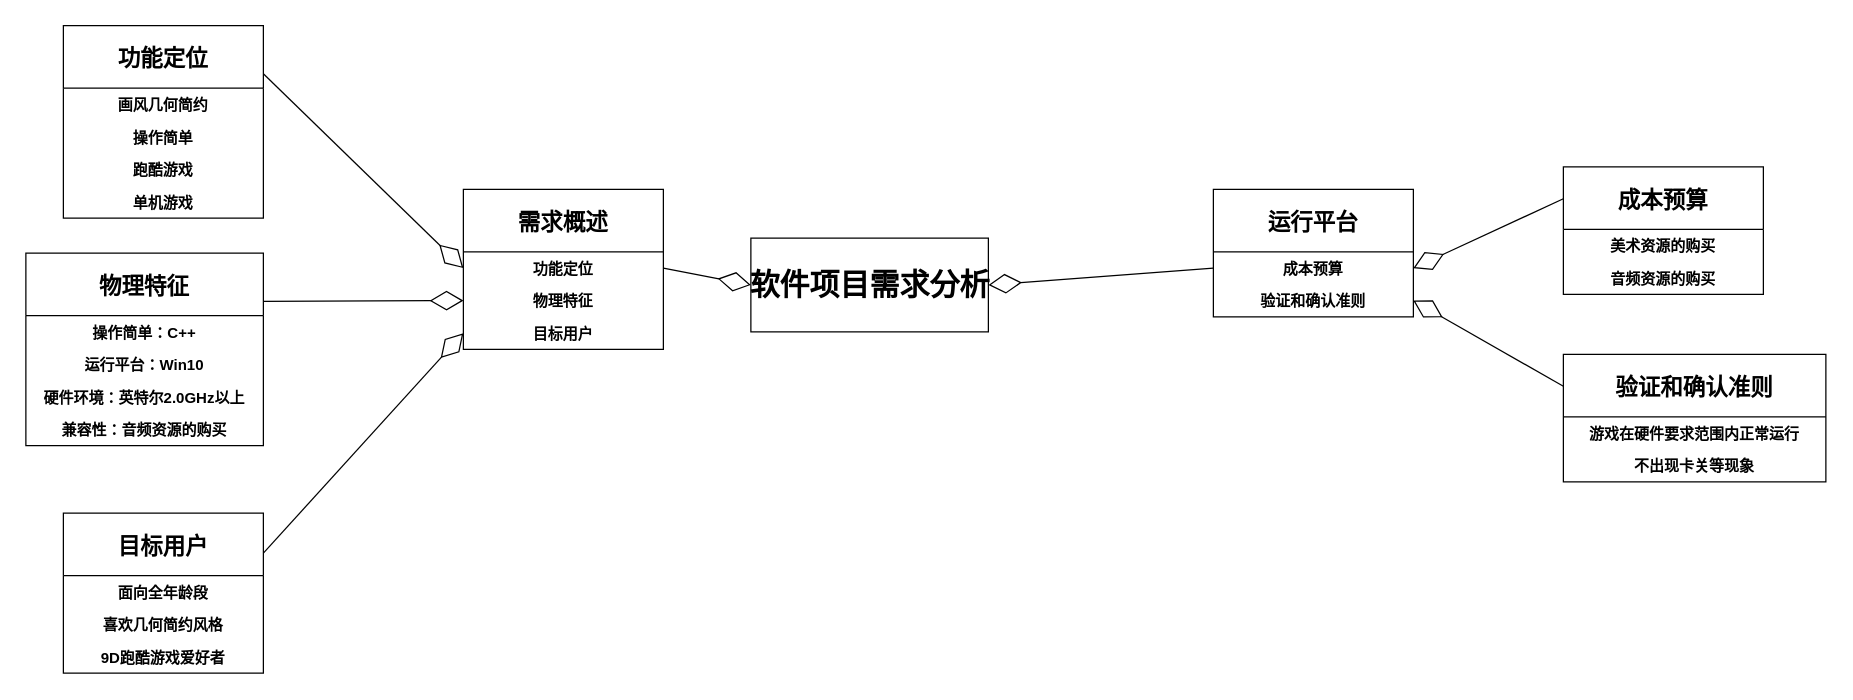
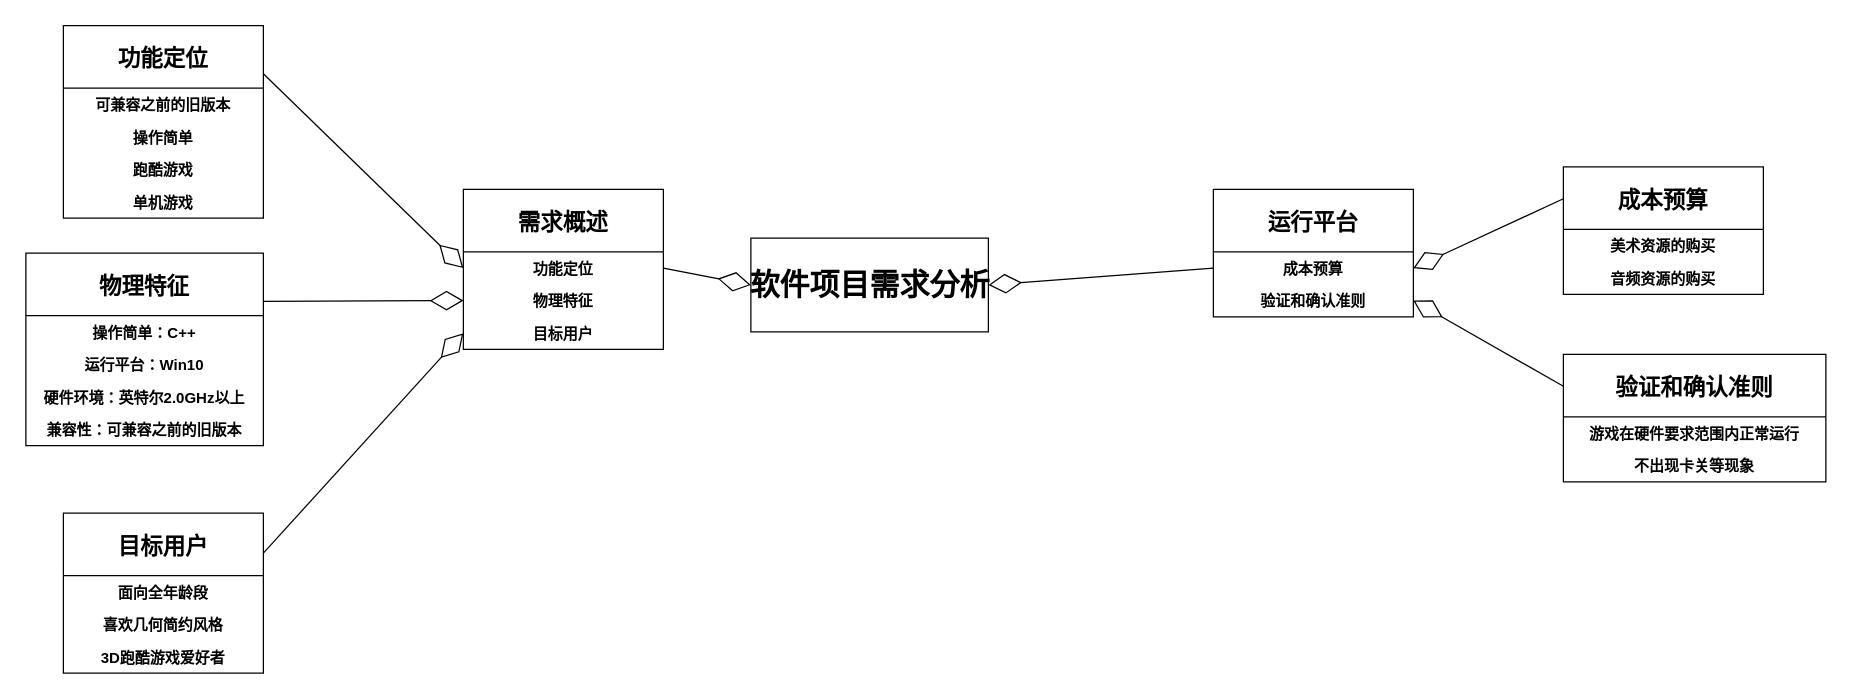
- <mxCell id="8" value="画风几何简约" style="text;strokeColor=none;fillColor=none;align=center;verticalAlign=top;spacingLeft=4;spacingRight=4;overflow=hidden;rotatable=0;points=[[0,0.5],[1,0.5]];portConstraint=eastwest;fontStyle=1" vertex="1" parent="7"><mxGeometry y="50" width="160" height="26" as="geometry" /></mxCell>
+ <mxCell id="8" value="可兼容之前的旧版本" style="text;strokeColor=none;fillColor=none;align=center;verticalAlign=top;spacingLeft=4;spacingRight=4;overflow=hidden;rotatable=0;points=[[0,0.5],[1,0.5]];portConstraint=eastwest;fontStyle=1" vertex="1" parent="7"><mxGeometry y="50" width="160" height="26" as="geometry" /></mxCell>
- <mxCell id="17" value="兼容性：音频资源的购买" style="text;strokeColor=none;fillColor=none;align=center;verticalAlign=top;spacingLeft=4;spacingRight=4;overflow=hidden;rotatable=0;points=[[0,0.5],[1,0.5]];portConstraint=eastwest;fontStyle=1" vertex="1" parent="13"><mxGeometry y="128" width="190" height="26" as="geometry" /></mxCell>
+ <mxCell id="17" value="兼容性：可兼容之前的旧版本" style="text;strokeColor=none;fillColor=none;align=center;verticalAlign=top;spacingLeft=4;spacingRight=4;overflow=hidden;rotatable=0;points=[[0,0.5],[1,0.5]];portConstraint=eastwest;fontStyle=1" vertex="1" parent="13"><mxGeometry y="128" width="190" height="26" as="geometry" /></mxCell>
- <mxCell id="21" value="9D跑酷游戏爱好者&#10;" style="text;strokeColor=none;fillColor=none;align=center;verticalAlign=top;spacingLeft=4;spacingRight=4;overflow=hidden;rotatable=0;points=[[0,0.5],[1,0.5]];portConstraint=eastwest;fontStyle=1" vertex="1" parent="18"><mxGeometry y="102" width="160" height="26" as="geometry" /></mxCell>
+ <mxCell id="21" value="3D跑酷游戏爱好者&#10;" style="text;strokeColor=none;fillColor=none;align=center;verticalAlign=top;spacingLeft=4;spacingRight=4;overflow=hidden;rotatable=0;points=[[0,0.5],[1,0.5]];portConstraint=eastwest;fontStyle=1" vertex="1" parent="18"><mxGeometry y="102" width="160" height="26" as="geometry" /></mxCell>
